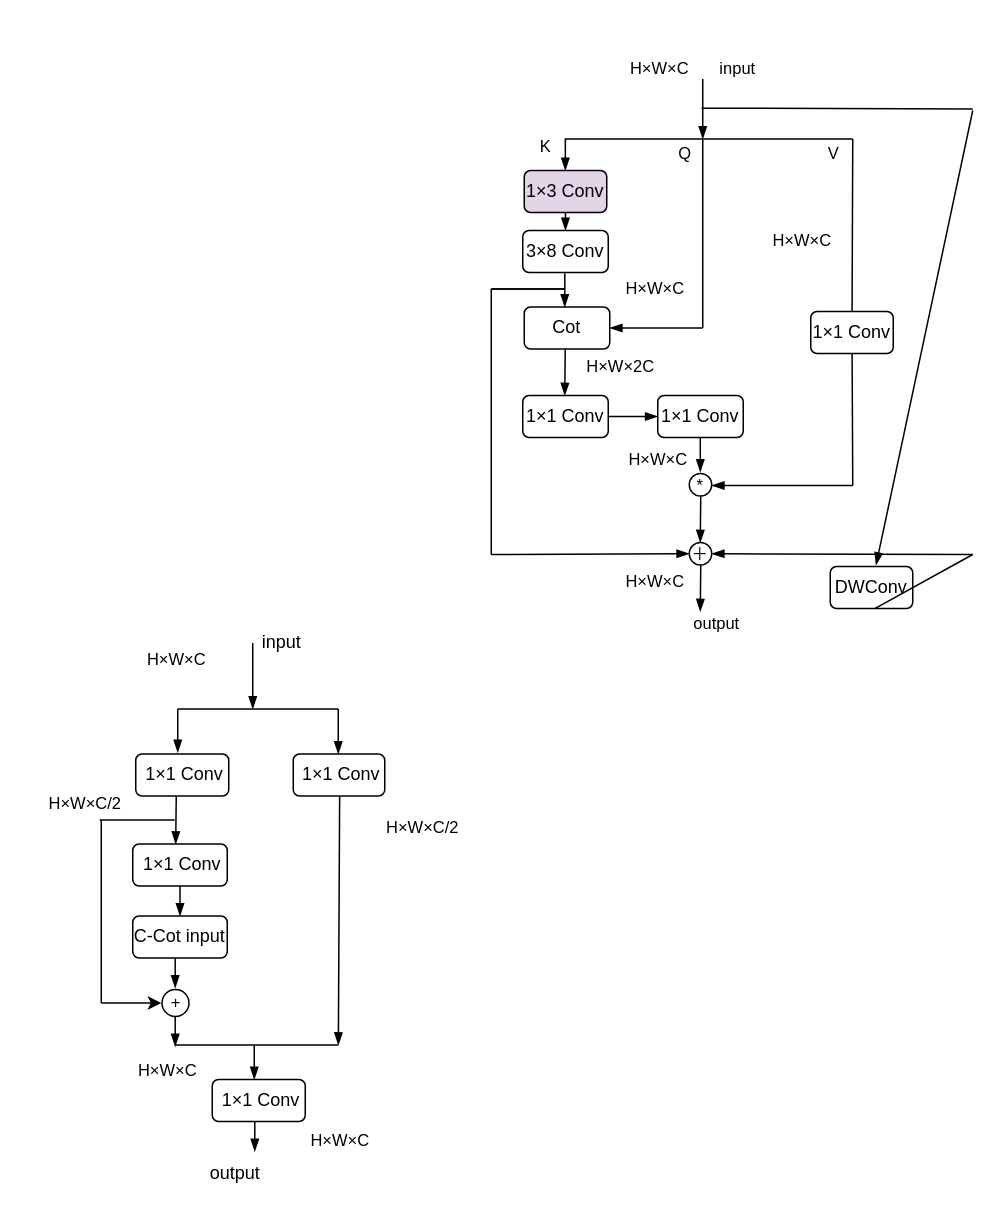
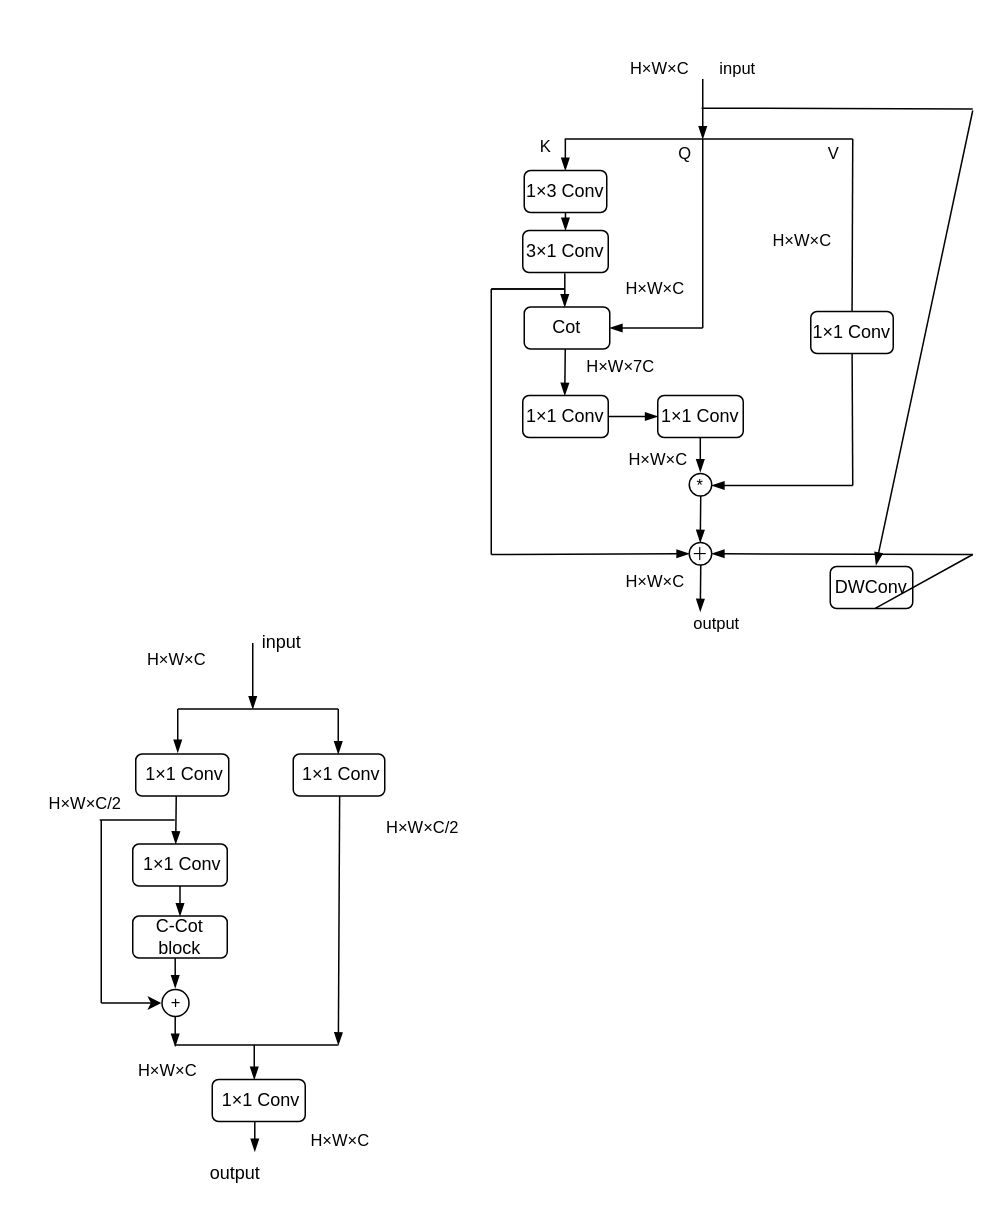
- <mxCell id="2" value="1×3 Conv" style="rounded=1;whiteSpace=wrap;html=1;fillColor=#e1d5e7;" parent="1" vertex="1"><mxGeometry x="349" y="113" width="55" height="28" as="geometry" /></mxCell>
+ <mxCell id="2" value="1×3 Conv" style="rounded=1;whiteSpace=wrap;html=1;" parent="1" vertex="1"><mxGeometry x="349" y="113" width="55" height="28" as="geometry" /></mxCell>
- <mxCell id="7" value="3×8 Conv" style="rounded=1;whiteSpace=wrap;html=1;" parent="1" vertex="1"><mxGeometry x="348" y="153" width="57" height="28" as="geometry" /></mxCell>
+ <mxCell id="7" value="3×1 Conv" style="rounded=1;whiteSpace=wrap;html=1;" parent="1" vertex="1"><mxGeometry x="348" y="153" width="57" height="28" as="geometry" /></mxCell>
- <mxCell id="19" value="H×W×2C" style="text;html=1;align=center;verticalAlign=middle;resizable=0;points=[];autosize=1;strokeColor=none;fillColor=none;fontSize=11;fontFamily=Helvetica;fontColor=default;" parent="1" vertex="1"><mxGeometry x="378" y="229" width="70" height="30" as="geometry" /></mxCell>
+ <mxCell id="19" value="H×W×7C" style="text;html=1;align=center;verticalAlign=middle;resizable=0;points=[];autosize=1;strokeColor=none;fillColor=none;fontSize=11;fontFamily=Helvetica;fontColor=default;" parent="1" vertex="1"><mxGeometry x="378" y="229" width="70" height="30" as="geometry" /></mxCell>
- <mxCell id="53" value="C-Cot input" style="rounded=1;whiteSpace=wrap;html=1;" parent="1" vertex="1"><mxGeometry x="88" y="610" width="63" height="28" as="geometry" /></mxCell>
+ <mxCell id="53" value="C-Cot block" style="rounded=1;whiteSpace=wrap;html=1;" parent="1" vertex="1"><mxGeometry x="88" y="610" width="63" height="28" as="geometry" /></mxCell>
